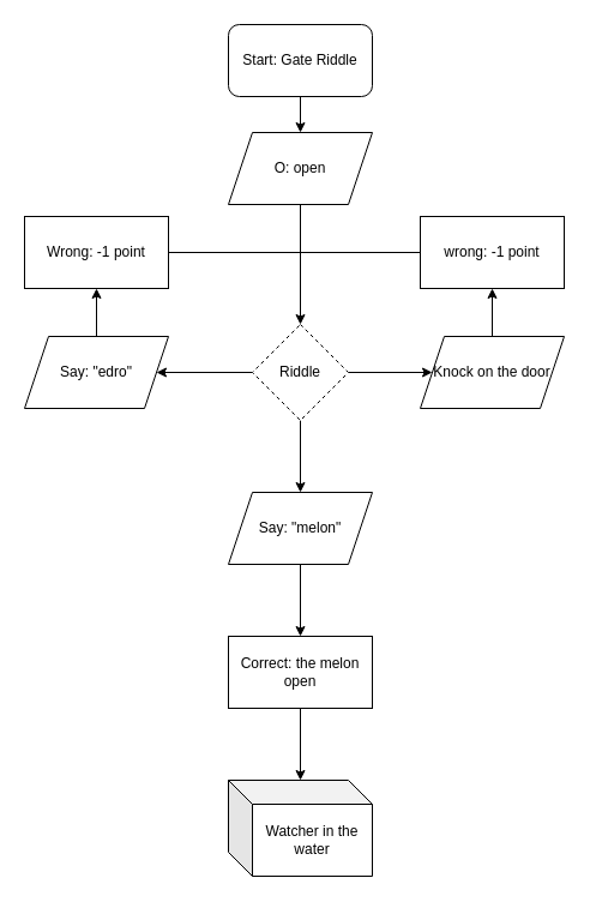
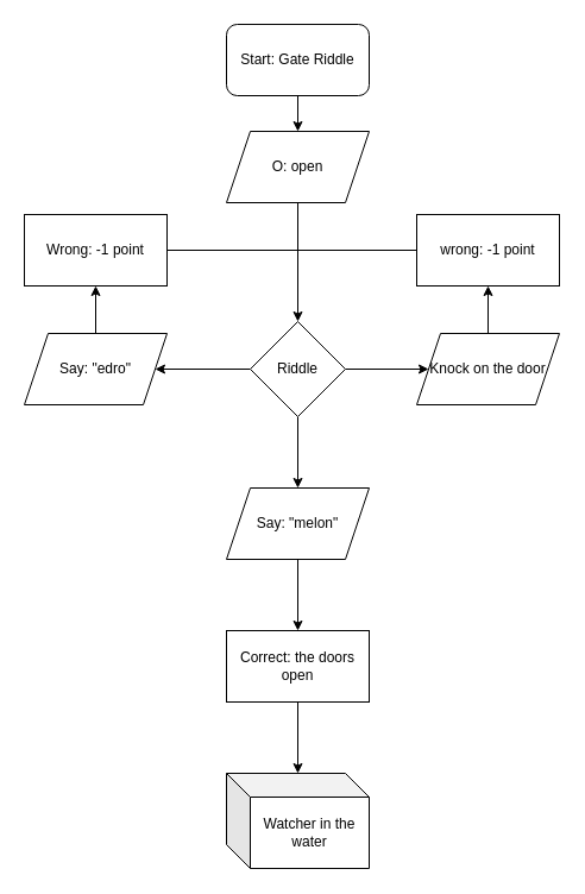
- <mxCell id="8" value="Riddle" style="rhombus;whiteSpace=wrap;html=1;dashed=1;" vertex="1" parent="1"><mxGeometry x="210" y="270" width="80" height="80" as="geometry" /></mxCell>
+ <mxCell id="8" value="Riddle" style="rhombus;whiteSpace=wrap;html=1;" vertex="1" parent="1"><mxGeometry x="210" y="270" width="80" height="80" as="geometry" /></mxCell>
- <mxCell id="21" value="Correct: the melon open" style="whiteSpace=wrap;html=1;" vertex="1" parent="1"><mxGeometry x="190" y="530" width="120" height="60" as="geometry" /></mxCell>
+ <mxCell id="21" value="Correct: the doors open" style="whiteSpace=wrap;html=1;" vertex="1" parent="1"><mxGeometry x="190" y="530" width="120" height="60" as="geometry" /></mxCell>
